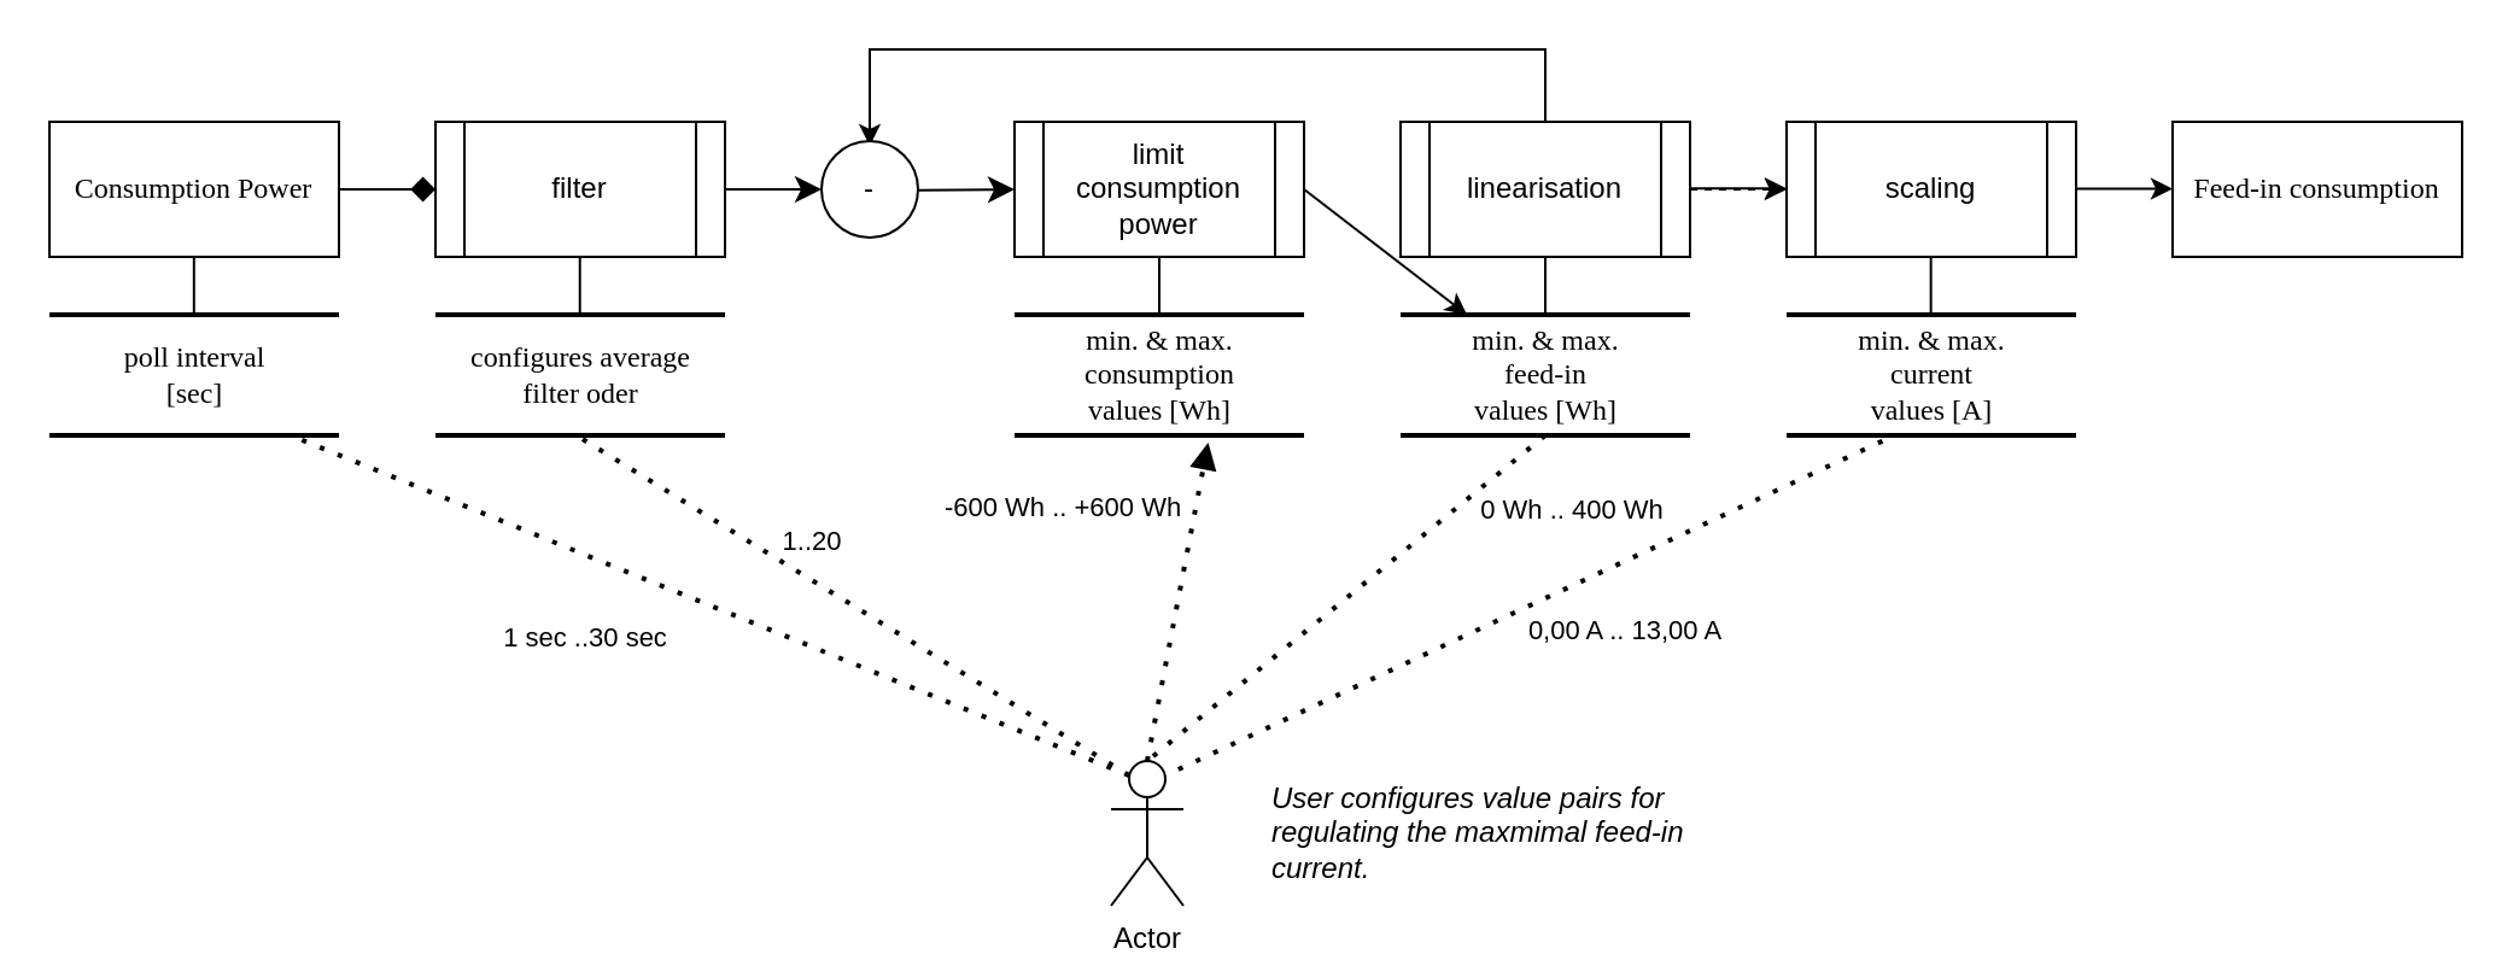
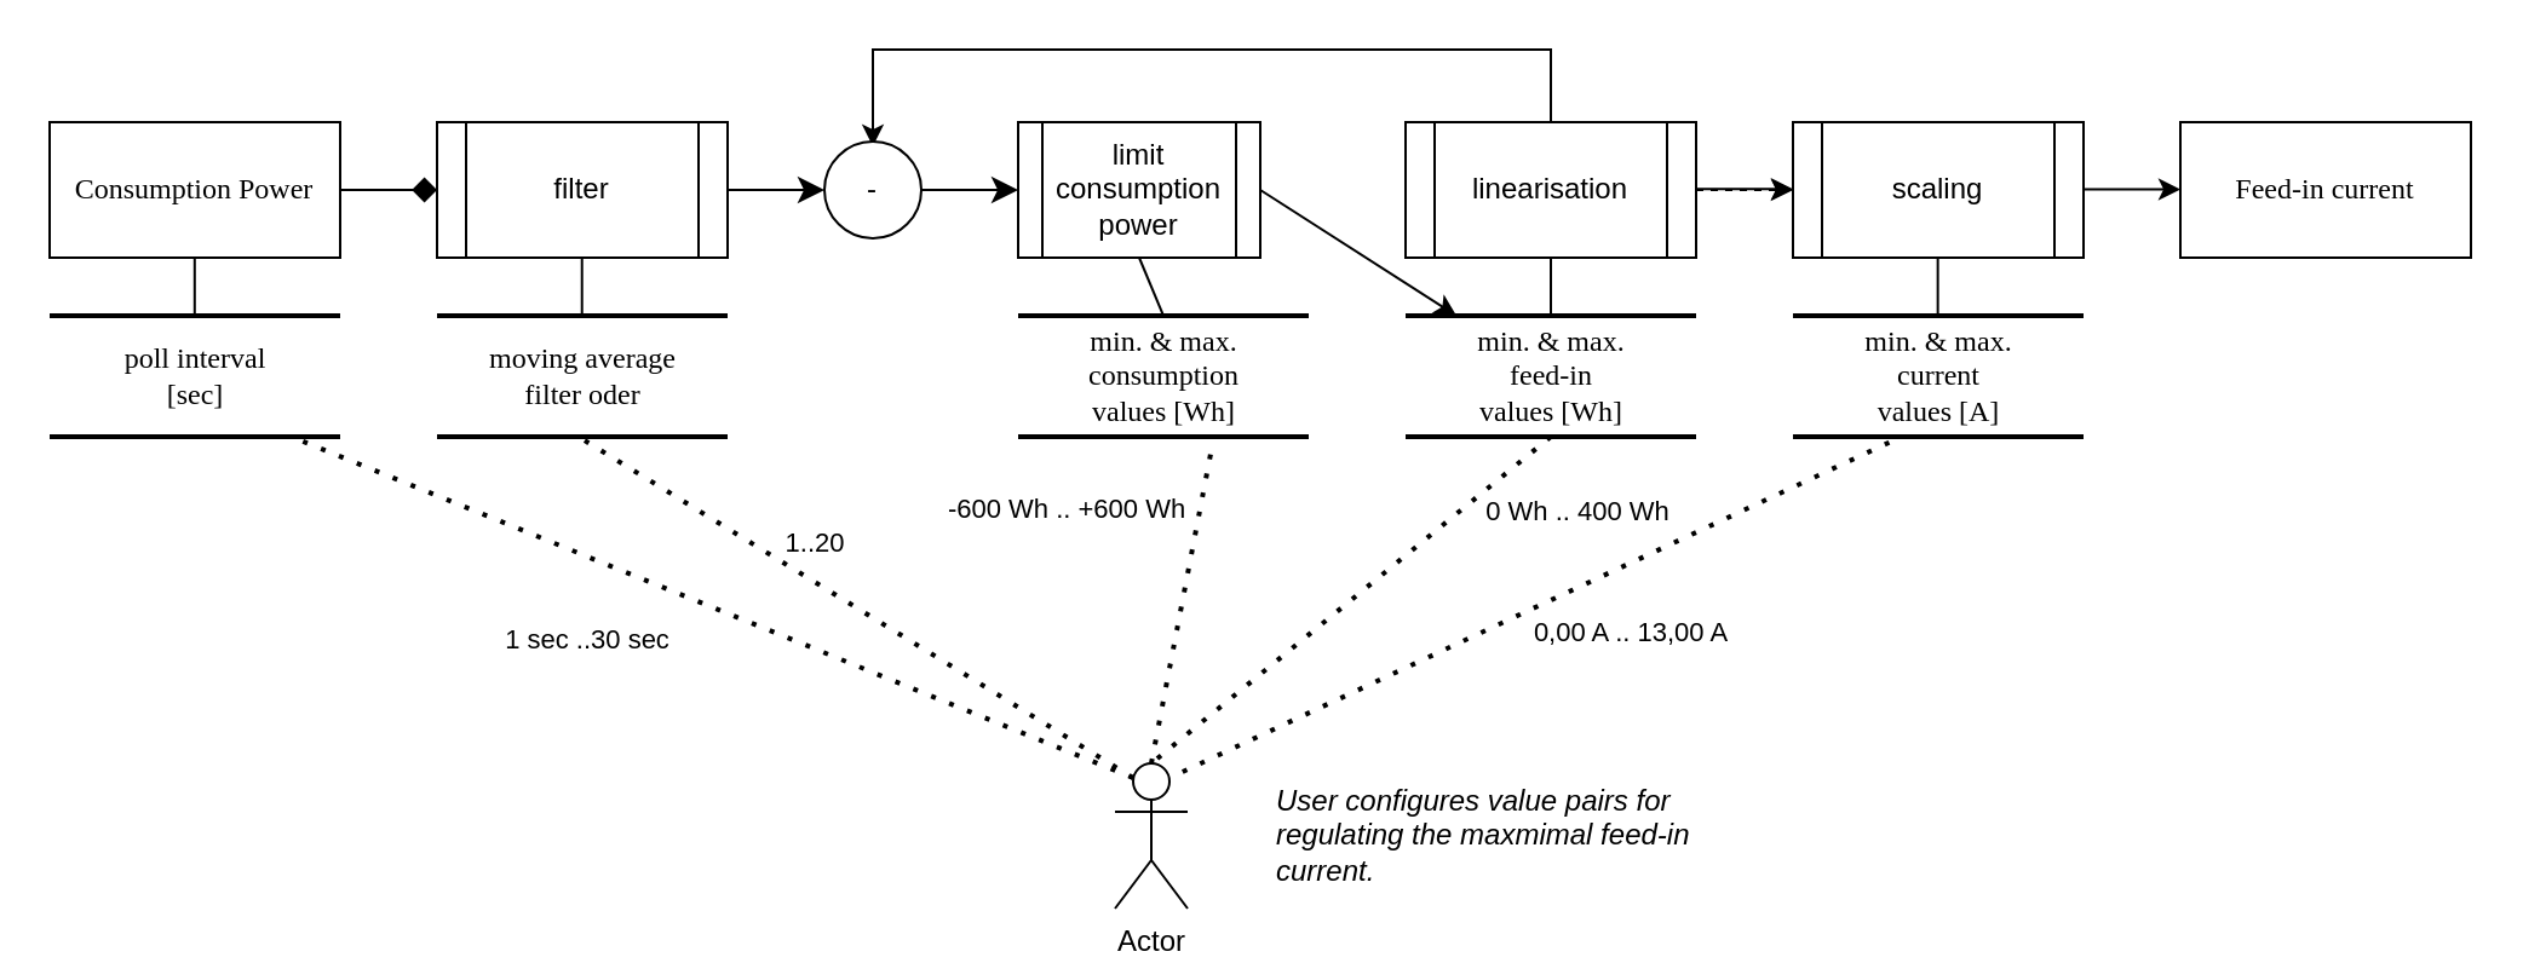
- <mxCell id="8" value="limit&lt;br&gt;consumption&lt;br&gt;power" style="shape=process;whiteSpace=wrap;html=1;backgroundOutline=1;fillColor=none;" vertex="1" parent="1"><mxGeometry x="420" y="50" width="120" height="56" as="geometry" /></mxCell>
+ <mxCell id="8" value="limit&lt;br&gt;consumption&lt;br&gt;power" style="shape=process;whiteSpace=wrap;html=1;backgroundOutline=1;fillColor=none;" vertex="1" parent="1"><mxGeometry x="420" y="50" width="100" height="56" as="geometry" /></mxCell>
- <mxCell id="18" value="Feed-in consumption" style="whiteSpace=wrap;html=1;rounded=0;shadow=0;comic=0;labelBackgroundColor=none;strokeWidth=1;fontFamily=Verdana;fontSize=12;align=center;fillColor=none;" vertex="1" parent="1"><mxGeometry x="900" y="50" width="120" height="56" as="geometry" /></mxCell>
+ <mxCell id="18" value="Feed-in current" style="whiteSpace=wrap;html=1;rounded=0;shadow=0;comic=0;labelBackgroundColor=none;strokeWidth=1;fontFamily=Verdana;fontSize=12;align=center;fillColor=none;" vertex="1" parent="1"><mxGeometry x="900" y="50" width="120" height="56" as="geometry" /></mxCell>
- <mxCell id="28" value="configures average &lt;br&gt;filter oder" style="html=1;rounded=0;shadow=0;comic=0;labelBackgroundColor=none;strokeWidth=2;fontFamily=Verdana;fontSize=12;align=center;shape=mxgraph.ios7ui.horLines;fillColor=none;" vertex="1" parent="1"><mxGeometry x="180" y="130" width="120" height="50" as="geometry" /></mxCell>
+ <mxCell id="28" value="moving average &lt;br&gt;filter oder" style="html=1;rounded=0;shadow=0;comic=0;labelBackgroundColor=none;strokeWidth=2;fontFamily=Verdana;fontSize=12;align=center;shape=mxgraph.ios7ui.horLines;fillColor=none;" vertex="1" parent="1"><mxGeometry x="180" y="130" width="120" height="50" as="geometry" /></mxCell>
- <mxCell id="21" value="" style="endArrow=block;dashed=1;html=1;dashPattern=1 3;strokeWidth=2;rounded=0;entryX=0.669;entryY=1.06;entryDx=0;entryDy=0;entryPerimeter=0;exitX=0.5;exitY=0;exitDx=0;exitDy=0;exitPerimeter=0;" edge="1" parent="1" source="20" target="5"><mxGeometry width="50" height="50" relative="1" as="geometry"><mxPoint x="620" y="270" as="sourcePoint" /><mxPoint x="680" y="140" as="targetPoint" /></mxGeometry></mxCell>
+ <mxCell id="21" value="" style="endArrow=none;dashed=1;html=1;dashPattern=1 3;strokeWidth=2;rounded=0;entryX=0.669;entryY=1.06;entryDx=0;entryDy=0;entryPerimeter=0;exitX=0.5;exitY=0;exitDx=0;exitDy=0;exitPerimeter=0;" edge="1" parent="1" source="20" target="5"><mxGeometry width="50" height="50" relative="1" as="geometry"><mxPoint x="620" y="270" as="sourcePoint" /><mxPoint x="680" y="140" as="targetPoint" /></mxGeometry></mxCell>
